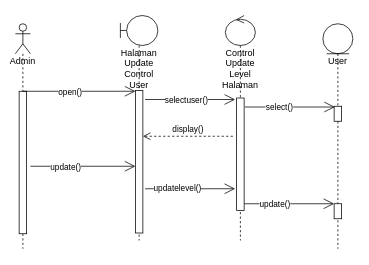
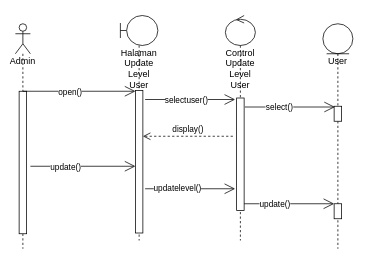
- <mxCell id="4" value="Halaman Update Control User" style="shape=umlLifeline;participant=umlBoundary;perimeter=lifelinePerimeter;whiteSpace=wrap;html=1;container=1;collapsible=0;recursiveResize=0;verticalAlign=top;spacingTop=36;outlineConnect=0;" vertex="1" parent="1"><mxGeometry x="160" y="20" width="50" height="300" as="geometry" /></mxCell>
+ <mxCell id="4" value="Halaman Update Level User" style="shape=umlLifeline;participant=umlBoundary;perimeter=lifelinePerimeter;whiteSpace=wrap;html=1;container=1;collapsible=0;recursiveResize=0;verticalAlign=top;spacingTop=36;outlineConnect=0;" vertex="1" parent="1"><mxGeometry x="160" y="20" width="50" height="300" as="geometry" /></mxCell>
- <mxCell id="6" value="Control Update Level Halaman" style="shape=umlLifeline;participant=umlControl;perimeter=lifelinePerimeter;whiteSpace=wrap;html=1;container=1;collapsible=0;recursiveResize=0;verticalAlign=top;spacingTop=36;outlineConnect=0;" vertex="1" parent="1"><mxGeometry x="300" y="20" width="40" height="300" as="geometry" /></mxCell>
+ <mxCell id="6" value="Control Update Level User" style="shape=umlLifeline;participant=umlControl;perimeter=lifelinePerimeter;whiteSpace=wrap;html=1;container=1;collapsible=0;recursiveResize=0;verticalAlign=top;spacingTop=36;outlineConnect=0;" vertex="1" parent="1"><mxGeometry x="300" y="20" width="40" height="300" as="geometry" /></mxCell>
